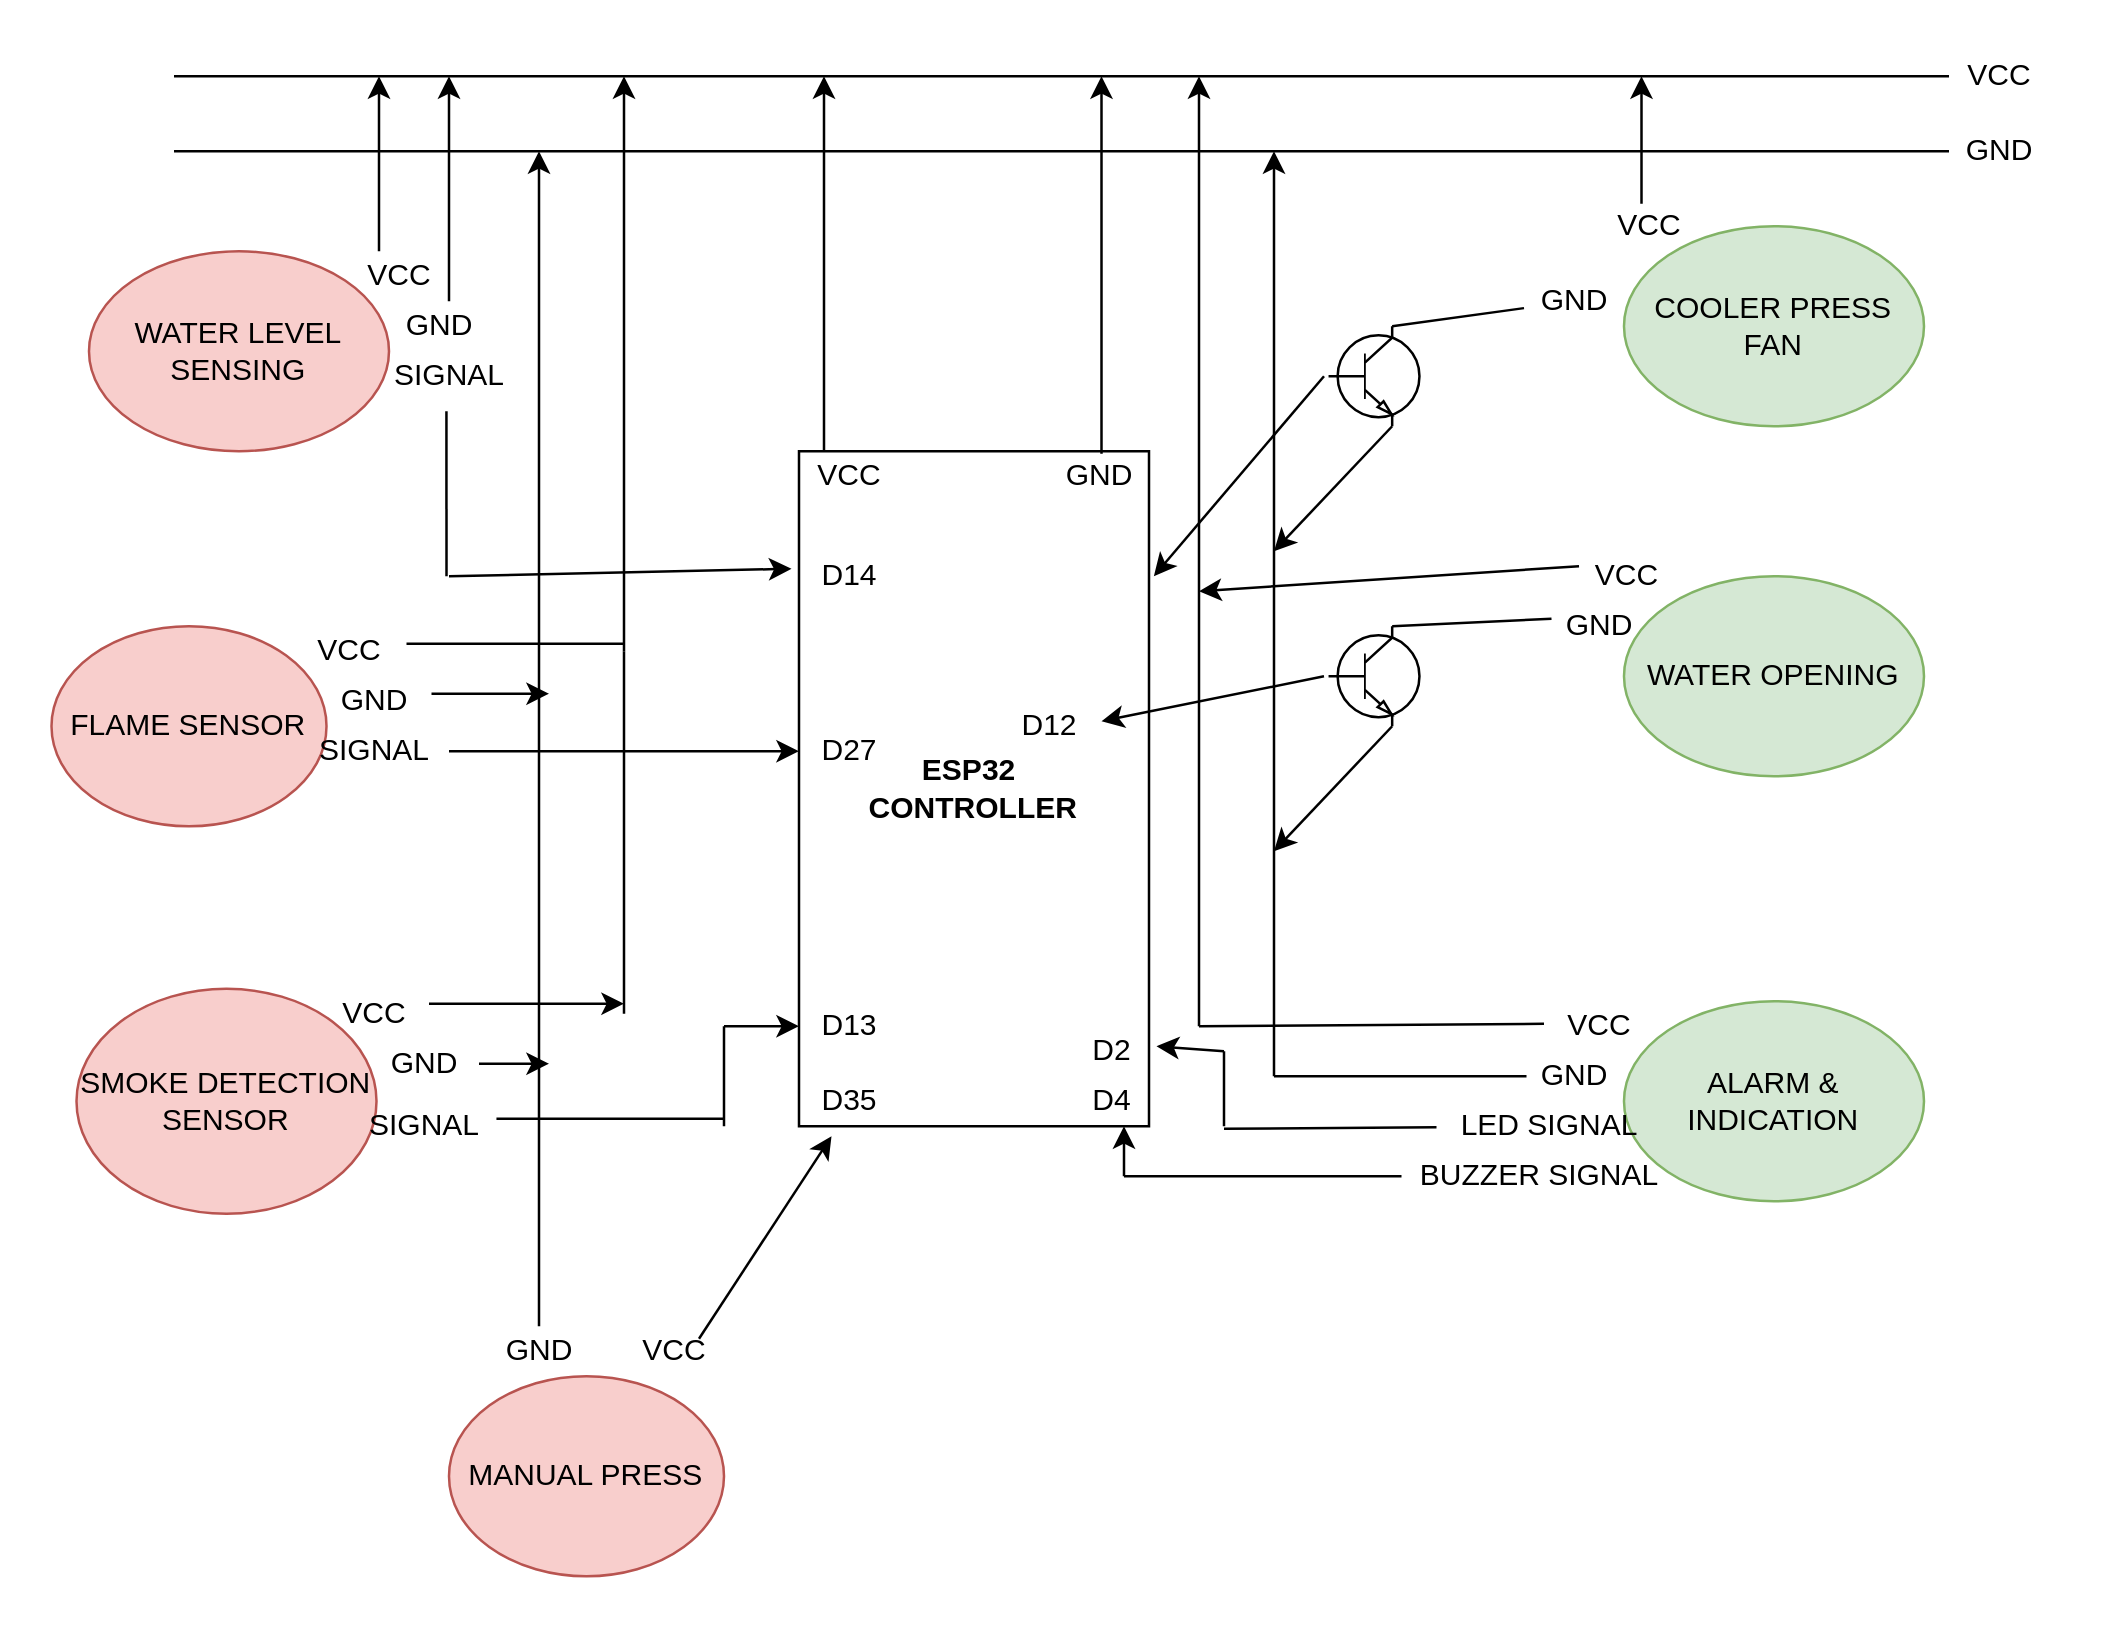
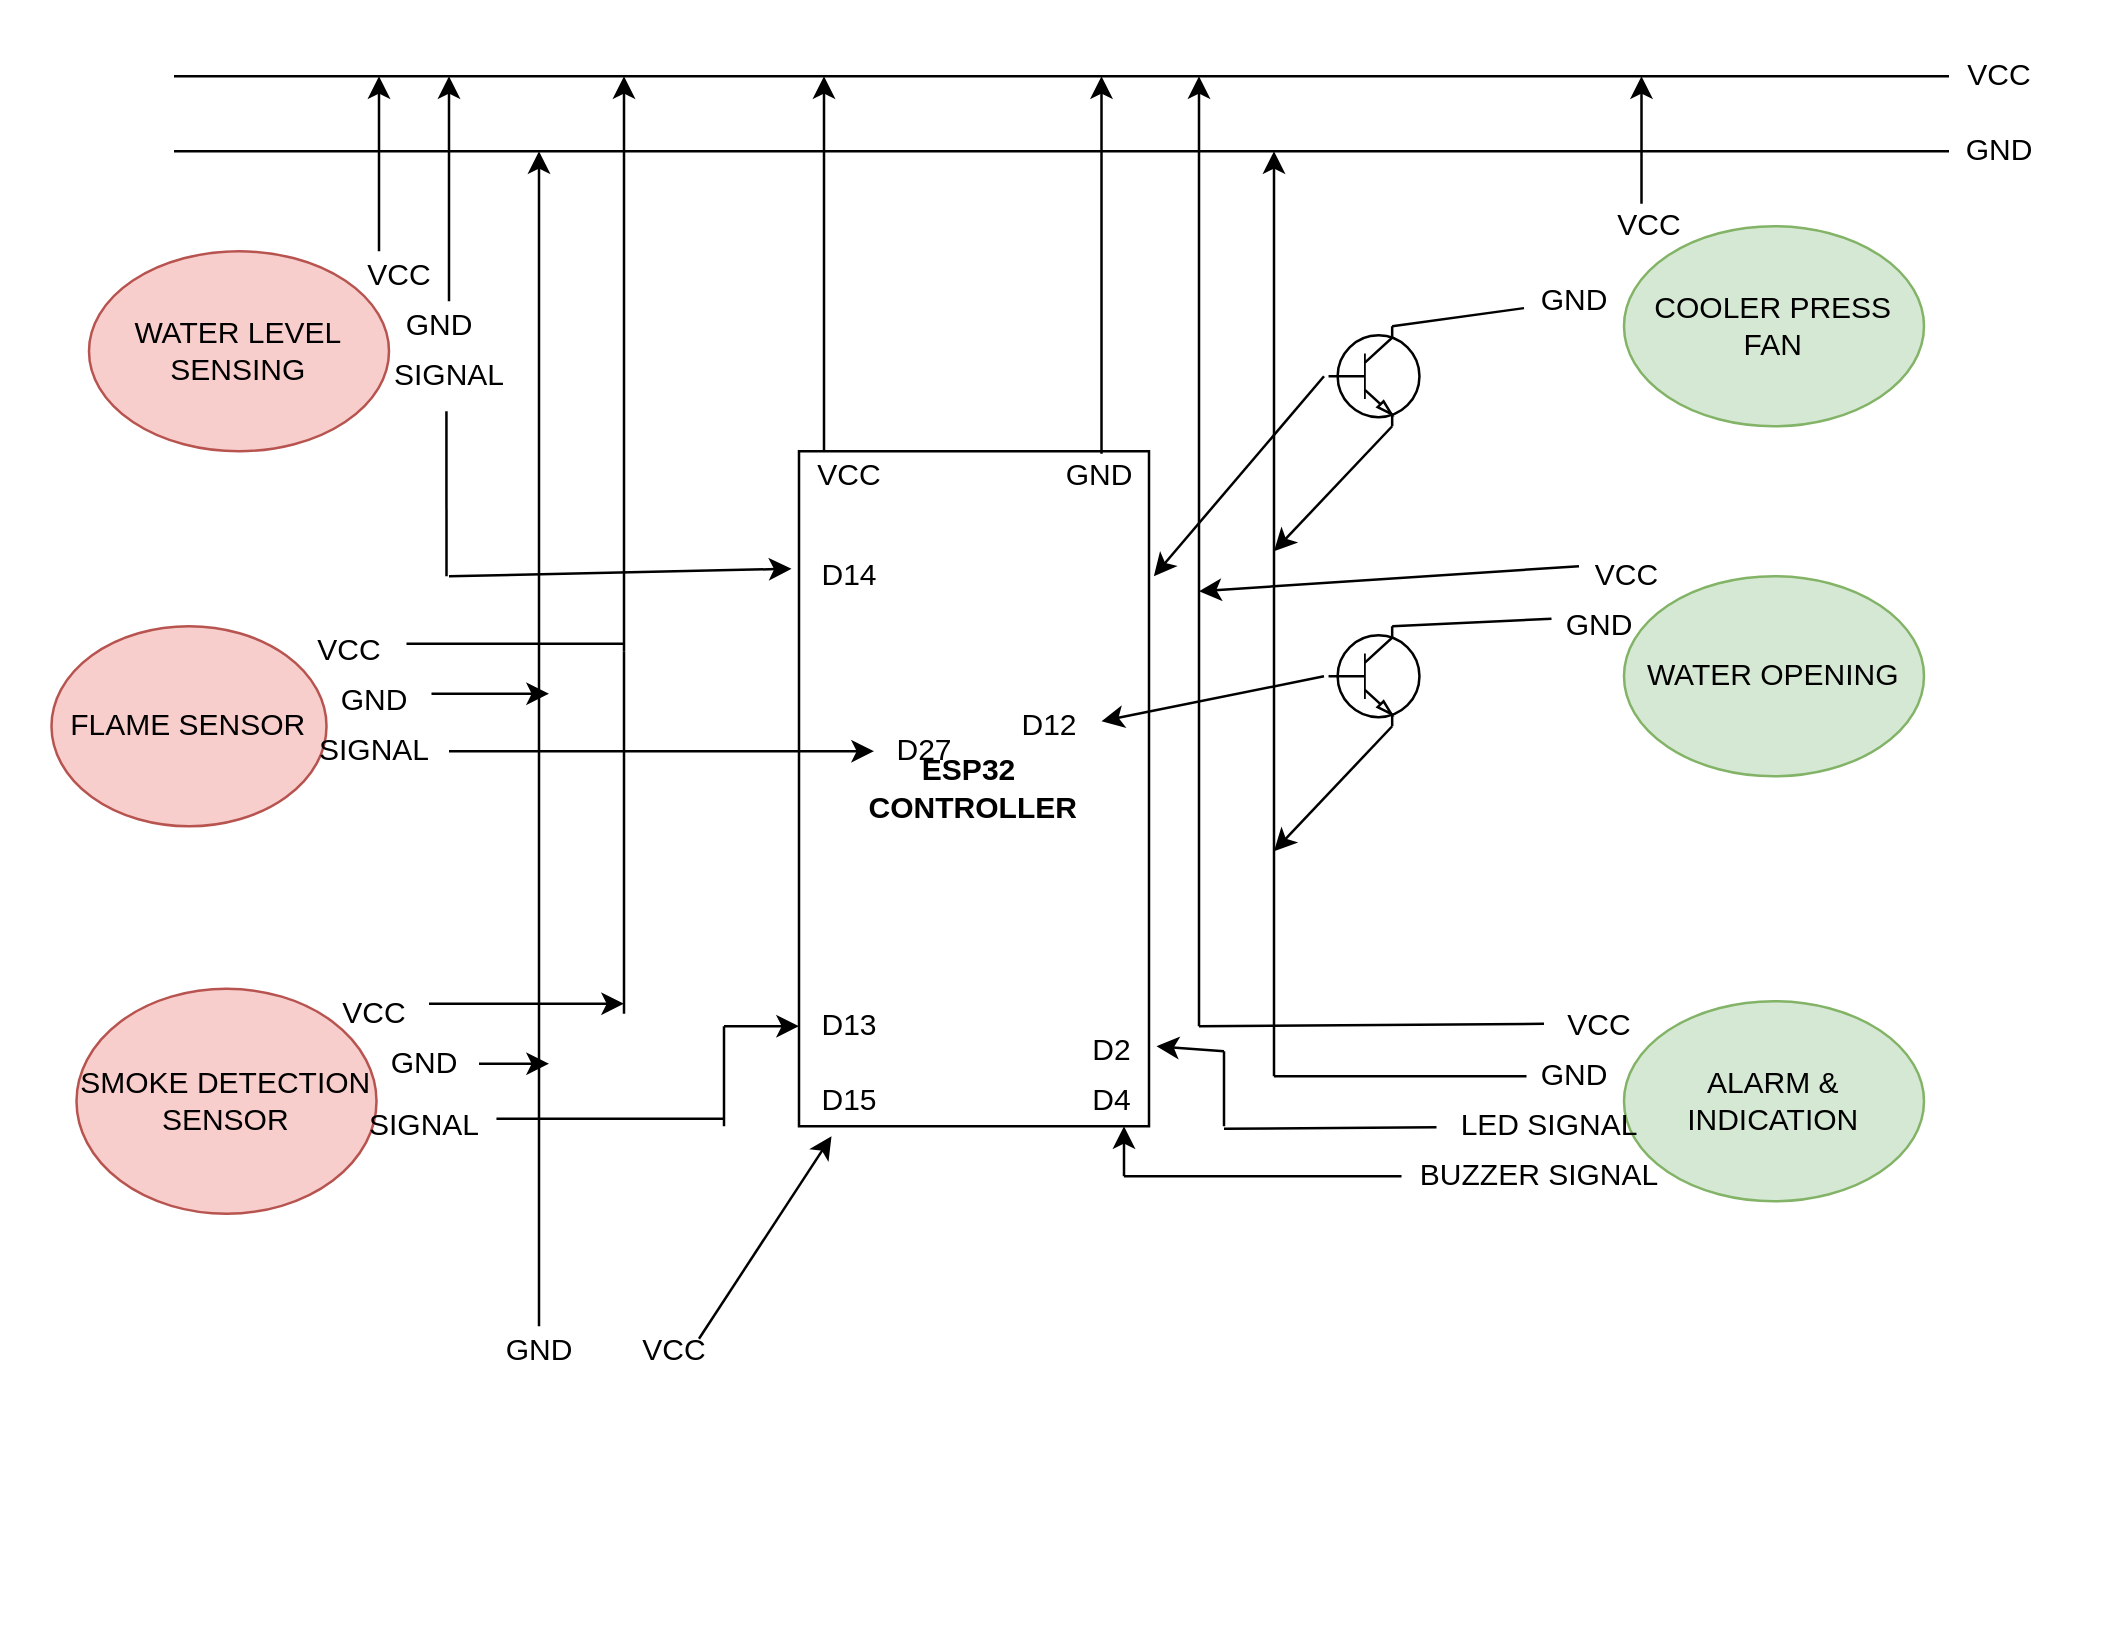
- <mxCell id="12" value="D27" style="text;html=1;align=center;verticalAlign=middle;resizable=0;points=[];autosize=1;" vertex="1" parent="1"><mxGeometry x="319" y="290" width="40" height="20" as="geometry" /></mxCell>
+ <mxCell id="12" value="D27" style="text;html=1;align=center;verticalAlign=middle;resizable=0;points=[];autosize=1;" vertex="1" parent="1"><mxGeometry x="349" y="290" width="40" height="20" as="geometry" /></mxCell>
- <mxCell id="14" value="D35" style="text;html=1;align=center;verticalAlign=middle;resizable=0;points=[];autosize=1;" vertex="1" parent="1"><mxGeometry x="319" y="430" width="40" height="20" as="geometry" /></mxCell>
+ <mxCell id="14" value="D15" style="text;html=1;align=center;verticalAlign=middle;resizable=0;points=[];autosize=1;" vertex="1" parent="1"><mxGeometry x="319" y="430" width="40" height="20" as="geometry" /></mxCell>
- <mxCell id="5" value="MANUAL PRESS" style="ellipse;whiteSpace=wrap;html=1;fillColor=#f8cecc;strokeColor=#b85450;" parent="1" vertex="1"><mxGeometry x="179" y="550" width="110" height="80" as="geometry" /></mxCell>
